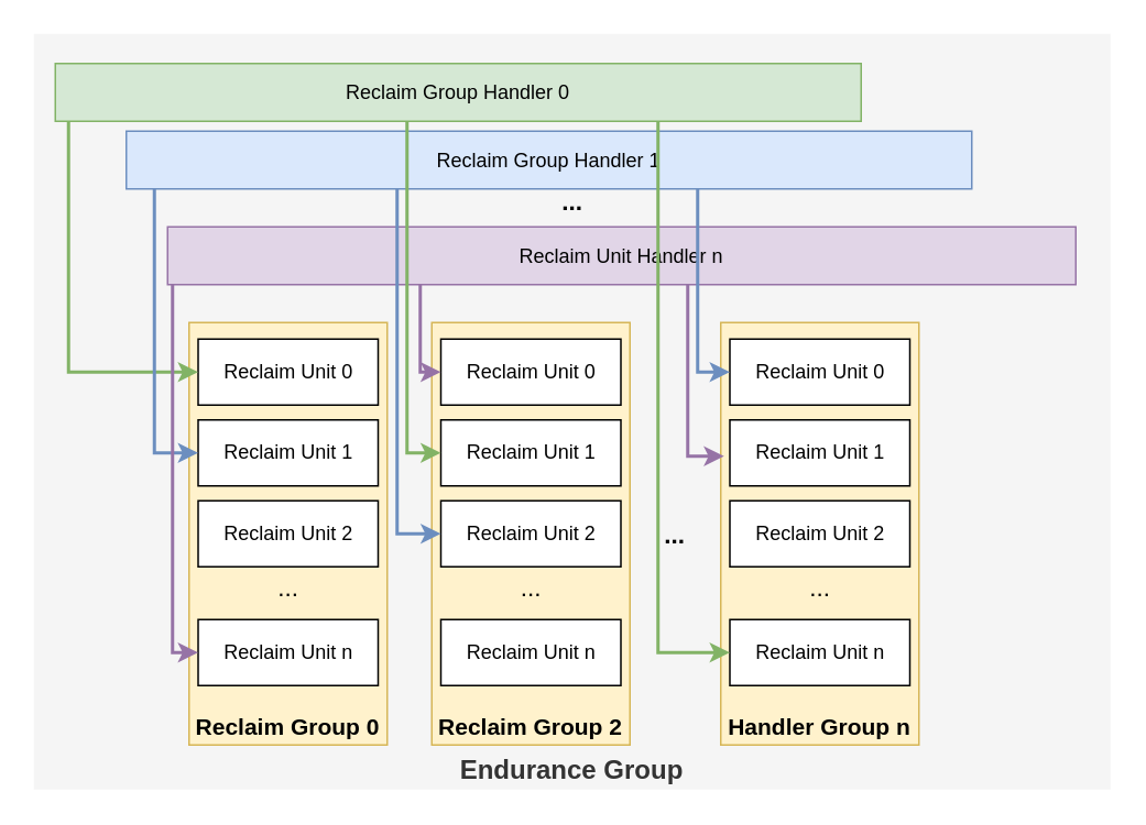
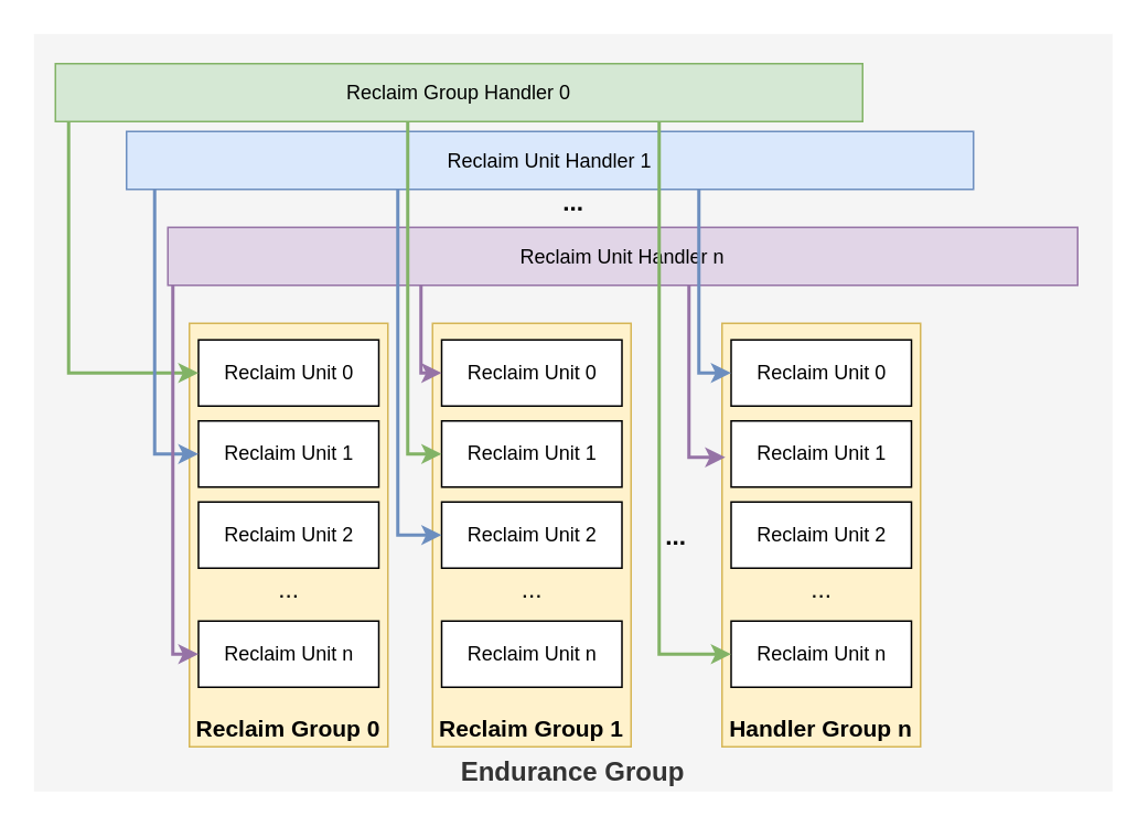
- <mxCell id="29" value="Reclaim Group Handler 1" style="rounded=0;whiteSpace=wrap;html=1;fillColor=#dae8fc;strokeColor=#6c8ebf;" vertex="1" parent="1"><mxGeometry x="76" y="79" width="512" height="35" as="geometry" /></mxCell>
+ <mxCell id="29" value="Reclaim Unit Handler 1" style="rounded=0;whiteSpace=wrap;html=1;fillColor=#dae8fc;strokeColor=#6c8ebf;" vertex="1" parent="1"><mxGeometry x="76" y="79" width="512" height="35" as="geometry" /></mxCell>
- <mxCell id="13" value="&lt;font style=&quot;font-size: 14px;&quot;&gt;&lt;b&gt;Reclaim Group 2&lt;/b&gt;&lt;/font&gt;" style="rounded=0;whiteSpace=wrap;html=1;verticalAlign=bottom;fillColor=#fff2cc;strokeColor=#d6b656;" vertex="1" parent="12"><mxGeometry width="120" height="256" as="geometry" /></mxCell>
+ <mxCell id="13" value="&lt;font style=&quot;font-size: 14px;&quot;&gt;&lt;b&gt;Reclaim Group 1&lt;/b&gt;&lt;/font&gt;" style="rounded=0;whiteSpace=wrap;html=1;verticalAlign=bottom;fillColor=#fff2cc;strokeColor=#d6b656;" vertex="1" parent="12"><mxGeometry width="120" height="256" as="geometry" /></mxCell>
